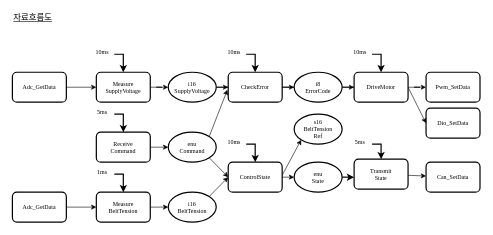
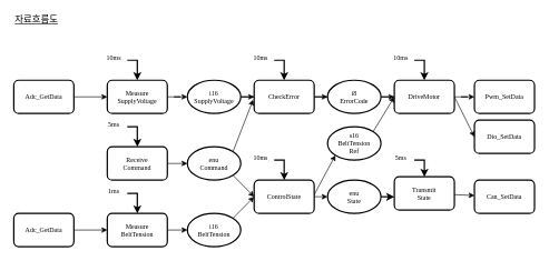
+ <mxCell id="25" value="" style="rounded=0;orthogonalLoop=1;jettySize=auto;html=1;fontFamily=Arial Unicode MS;fontSize=10;exitX=1;exitY=0;exitDx=0;exitDy=0;entryX=0;entryY=0.5;entryDx=0;entryDy=0;" parent="1" source="26" target="53" edge="1"><mxGeometry relative="1" as="geometry"><mxPoint x="507.071" y="202.929" as="sourcePoint" /><mxPoint x="502.929" y="227.071" as="targetPoint" /></mxGeometry></mxCell>
